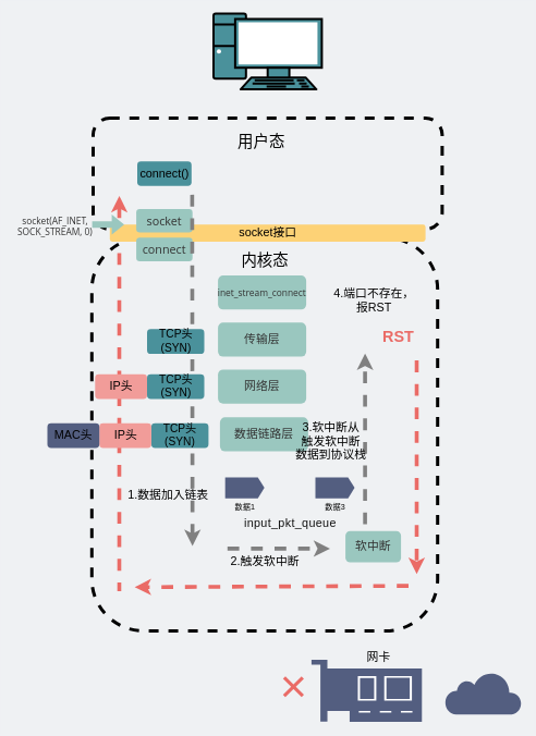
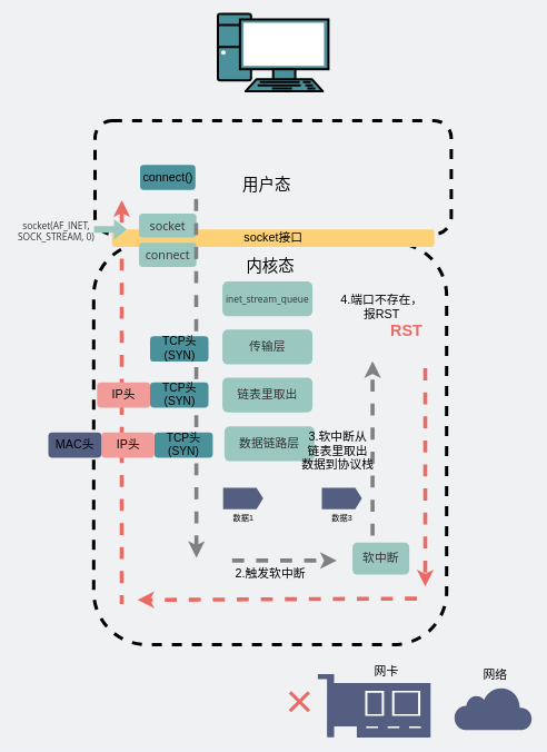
- <mxCell id="10" value="&lt;font style=&quot;font-size: 24px&quot;&gt;用户态&lt;/font&gt;" style="text;html=1;strokeColor=none;fillColor=none;align=center;verticalAlign=middle;whiteSpace=wrap;rounded=0;dashed=1;" parent="1" vertex="1"><mxGeometry x="333" y="206" width="132.5" height="20" as="geometry" /></mxCell>
+ <mxCell id="10" value="&lt;font style=&quot;font-size: 24px&quot;&gt;用户态&lt;/font&gt;" style="text;html=1;strokeColor=none;fillColor=none;align=center;verticalAlign=middle;whiteSpace=wrap;rounded=0;dashed=1;" parent="1" vertex="1"><mxGeometry x="333" y="266" width="132.5" height="20" as="geometry" /></mxCell>
- <mxCell id="12" value="&lt;span style=&quot;color: rgb(51 , 51 , 51) ; font-family: &amp;#34;open sans&amp;#34; , &amp;#34;clear sans&amp;#34; , &amp;#34;helvetica neue&amp;#34; , &amp;#34;helvetica&amp;#34; , &amp;#34;arial&amp;#34; , sans-serif&quot;&gt;&lt;font style=&quot;font-size: 14px&quot;&gt;inet_stream_connect&lt;/font&gt;&lt;/span&gt;" style="rounded=1;whiteSpace=wrap;html=1;strokeColor=none;fontSize=18;fillColor=#9AC7BF;labelBackgroundColor=none;" parent="1" vertex="1"><mxGeometry x="333" y="421" width="135" height="52" as="geometry" /></mxCell>
+ <mxCell id="12" value="&lt;span style=&quot;color: rgb(51 , 51 , 51) ; font-family: &amp;#34;open sans&amp;#34; , &amp;#34;clear sans&amp;#34; , &amp;#34;helvetica neue&amp;#34; , &amp;#34;helvetica&amp;#34; , &amp;#34;arial&amp;#34; , sans-serif&quot;&gt;&lt;font style=&quot;font-size: 14px&quot;&gt;inet_stream_queue&lt;/font&gt;&lt;/span&gt;" style="rounded=1;whiteSpace=wrap;html=1;strokeColor=none;fontSize=18;fillColor=#9AC7BF;labelBackgroundColor=none;" parent="1" vertex="1"><mxGeometry x="333" y="421" width="135" height="52" as="geometry" /></mxCell>
- <mxCell id="34" value="&lt;font style=&quot;font-size: 24px&quot; color=&quot;#ea6b66&quot;&gt;&lt;b&gt;RST&lt;/b&gt;&lt;/font&gt;" style="text;html=1;strokeColor=none;fillColor=none;align=center;verticalAlign=middle;whiteSpace=wrap;rounded=0;" parent="1" vertex="1"><mxGeometry x="589" y="505" width="40" height="20" as="geometry" /></mxCell>
+ <mxCell id="34" value="&lt;font style=&quot;font-size: 24px&quot; color=&quot;#ea6b66&quot;&gt;&lt;b&gt;RST&lt;/b&gt;&lt;/font&gt;" style="text;html=1;strokeColor=none;fillColor=none;align=center;verticalAlign=middle;whiteSpace=wrap;rounded=0;" parent="1" vertex="1"><mxGeometry x="589" y="485" width="40" height="20" as="geometry" /></mxCell>
- <mxCell id="14" value="&lt;span style=&quot;color: rgb(51, 51, 51); font-family: &amp;quot;open sans&amp;quot;, &amp;quot;clear sans&amp;quot;, &amp;quot;helvetica neue&amp;quot;, helvetica, arial, sans-serif; font-size: 18px;&quot;&gt;网络层&lt;/span&gt;" style="rounded=1;whiteSpace=wrap;html=1;strokeColor=none;fontSize=18;fillColor=#9AC7BF;labelBackgroundColor=none;" parent="1" vertex="1"><mxGeometry x="333" y="565" width="135" height="52" as="geometry" /></mxCell>
+ <mxCell id="14" value="&lt;span style=&quot;color: rgb(51, 51, 51); font-family: &amp;quot;open sans&amp;quot;, &amp;quot;clear sans&amp;quot;, &amp;quot;helvetica neue&amp;quot;, helvetica, arial, sans-serif; font-size: 18px;&quot;&gt;链表里取出&lt;/span&gt;" style="rounded=1;whiteSpace=wrap;html=1;strokeColor=none;fontSize=18;fillColor=#9AC7BF;labelBackgroundColor=none;" parent="1" vertex="1"><mxGeometry x="333" y="565" width="135" height="52" as="geometry" /></mxCell>
- <mxCell id="32" value="&lt;font style=&quot;font-size: 18px&quot;&gt;3.软中断从&lt;br&gt;触发软中断&lt;br&gt;数据到协议栈&lt;/font&gt;" style="text;html=1;strokeColor=none;fillColor=none;align=center;verticalAlign=middle;whiteSpace=wrap;rounded=0;sketch=0;" parent="1" vertex="1"><mxGeometry x="429" y="660" width="154" height="30" as="geometry" /></mxCell>
+ <mxCell id="32" value="&lt;font style=&quot;font-size: 18px&quot;&gt;3.软中断从&lt;br&gt;链表里取出&lt;br&gt;数据到协议栈&lt;/font&gt;" style="text;html=1;strokeColor=none;fillColor=none;align=center;verticalAlign=middle;whiteSpace=wrap;rounded=0;sketch=0;" parent="1" vertex="1"><mxGeometry x="429" y="660" width="154" height="30" as="geometry" /></mxCell>
- <mxCell id="24" value="数据1" style="shape=mxgraph.arrows2.arrow;verticalLabelPosition=bottom;shadow=0;dashed=0;align=center;html=1;verticalAlign=top;strokeWidth=1;dy=0;dx=10;notch=0;sketch=0;strokeColor=none;fillColor=#535E80;" parent="1" vertex="1"><mxGeometry x="344" y="730" width="60" height="32" as="geometry" /></mxCell>
+ <mxCell id="24" value="数据1" style="shape=mxgraph.arrows2.arrow;verticalLabelPosition=bottom;shadow=0;dashed=0;align=center;html=1;verticalAlign=top;strokeWidth=1;dy=0;dx=10;notch=0;sketch=0;strokeColor=none;fillColor=#535E80;" parent="1" vertex="1"><mxGeometry x="334" y="730" width="60" height="32" as="geometry" /></mxCell>
- <mxCell id="28" value="&lt;font style=&quot;font-size: 18px&quot;&gt;1.数据加入链表&lt;/font&gt;" style="text;html=1;strokeColor=none;fillColor=none;align=center;verticalAlign=middle;whiteSpace=wrap;rounded=0;sketch=0;" parent="1" vertex="1"><mxGeometry x="194" y="740" width="126" height="34" as="geometry" /></mxCell>
- <mxCell id="25" value="&lt;span style=&quot;font-family: , &amp;#34;simsun&amp;#34; ; font-size: 12px ; background-color: inherit ; color: rgb(18 , 18 , 18) ; letter-spacing: 0.544px ; text-align: justify&quot;&gt;&amp;nbsp;&lt;/span&gt;&lt;span style=&quot;font-family: , &amp;#34;simsun&amp;#34; ; background-color: inherit ; color: rgb(18 , 18 , 18) ; letter-spacing: 0.544px ; text-align: justify&quot;&gt;&lt;font style=&quot;font-size: 18px&quot;&gt;input_pkt_queue&lt;/font&gt;&lt;/span&gt;" style="text;html=1;strokeColor=none;fillColor=none;align=center;verticalAlign=middle;whiteSpace=wrap;rounded=0;dashed=1;dashPattern=1 1;fontSize=18;" parent="1" vertex="1"><mxGeometry x="366" y="786" width="152" height="29.09" as="geometry" /></mxCell>
+ <mxCell id="40" value="网络" style="text;html=1;strokeColor=none;fillColor=none;align=center;verticalAlign=middle;whiteSpace=wrap;rounded=0;dashed=1;dashPattern=1 1;fontSize=18;" parent="1" vertex="1"><mxGeometry x="688.5" y="998" width="106" height="24" as="geometry" /></mxCell>
